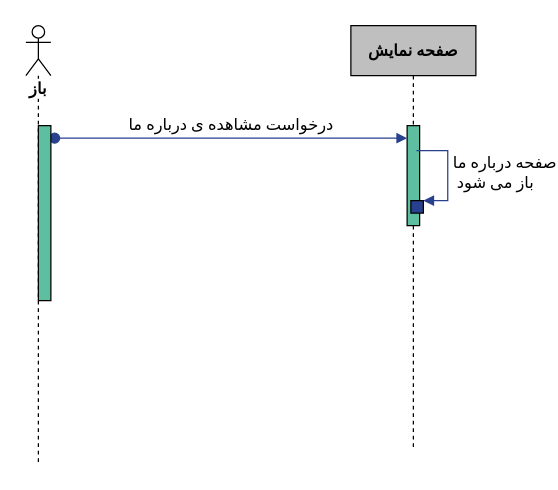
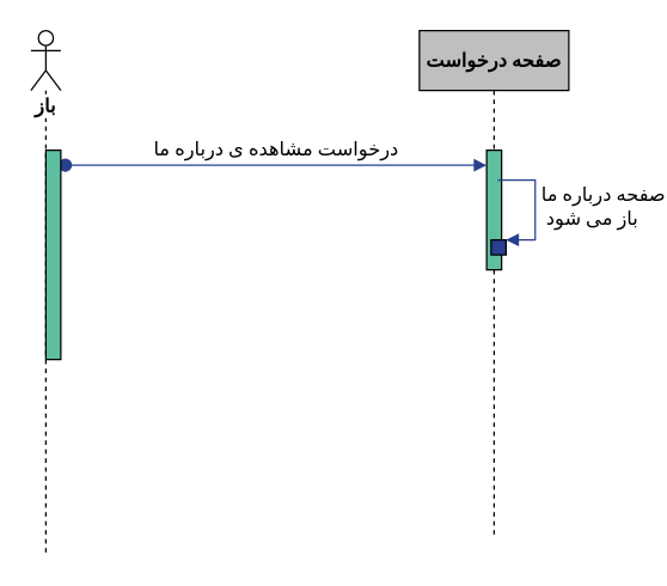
- <mxCell id="3" value="&lt;font style=&quot;font-size: 13px;&quot;&gt;&lt;br style=&quot;font-size: 13px;&quot;&gt;صفحه نمایش&lt;br style=&quot;font-size: 13px;&quot;&gt;&lt;/font&gt;&lt;br style=&quot;font-size: 13px;&quot;&gt;" style="shape=umlLifeline;perimeter=lifelinePerimeter;whiteSpace=wrap;html=1;container=1;collapsible=0;recursiveResize=0;outlineConnect=0;fontSize=13;fontFamily=B Zar;fontStyle=1;fillColor=#BFBFBF;" vertex="1" parent="1"><mxGeometry x="280" y="20" width="100" height="340" as="geometry" /></mxCell>
+ <mxCell id="3" value="&lt;font style=&quot;font-size: 13px;&quot;&gt;&lt;br style=&quot;font-size: 13px;&quot;&gt;صفحه درخواست&lt;br style=&quot;font-size: 13px;&quot;&gt;&lt;/font&gt;&lt;br style=&quot;font-size: 13px;&quot;&gt;" style="shape=umlLifeline;perimeter=lifelinePerimeter;whiteSpace=wrap;html=1;container=1;collapsible=0;recursiveResize=0;outlineConnect=0;fontSize=13;fontFamily=B Zar;fontStyle=1;fillColor=#BFBFBF;" vertex="1" parent="1"><mxGeometry x="280" y="20" width="100" height="340" as="geometry" /></mxCell>
